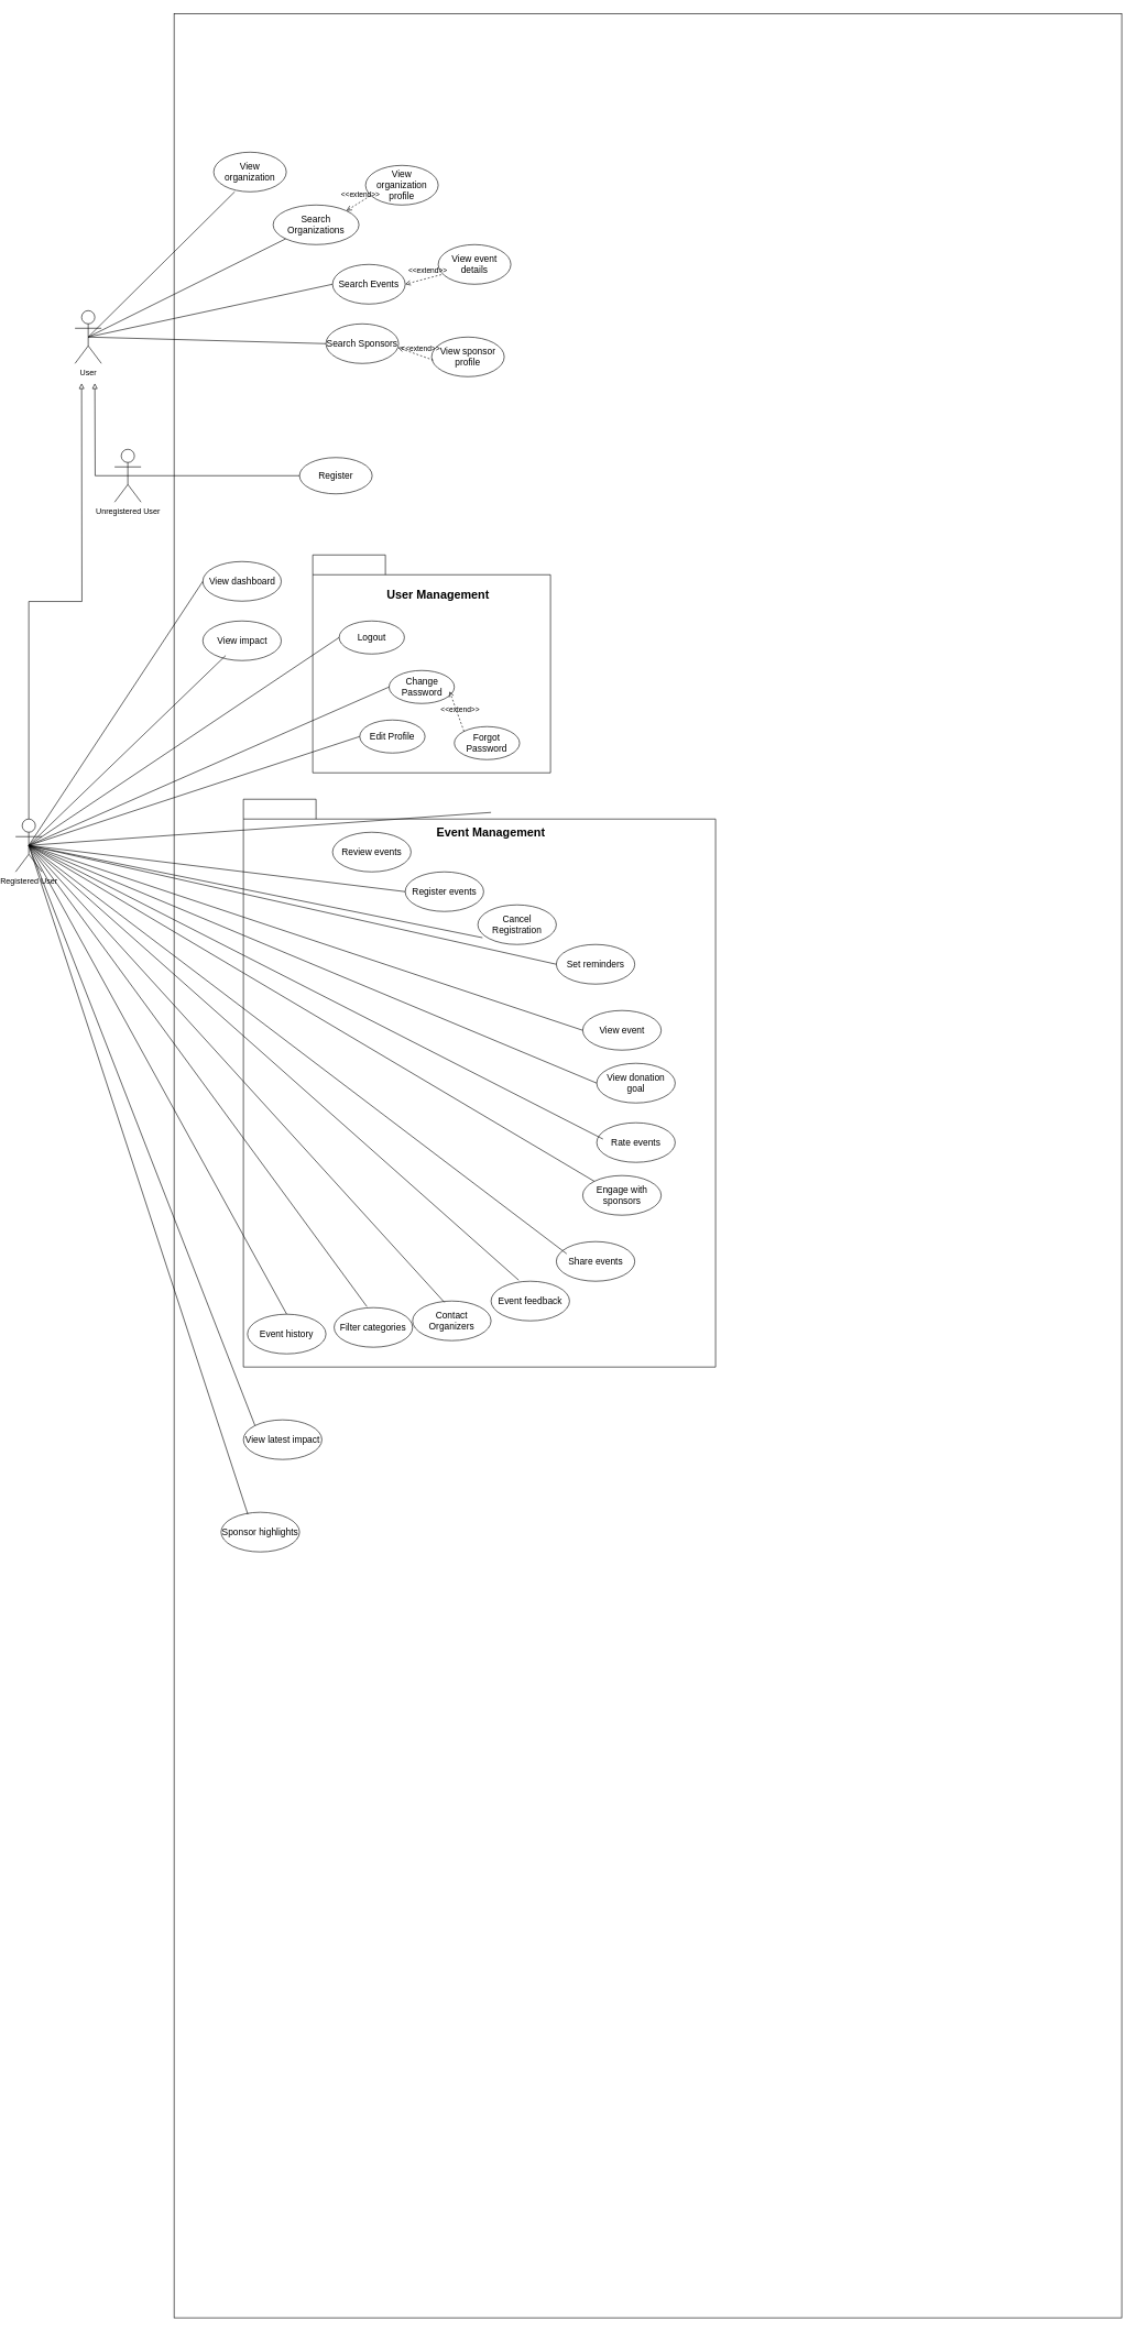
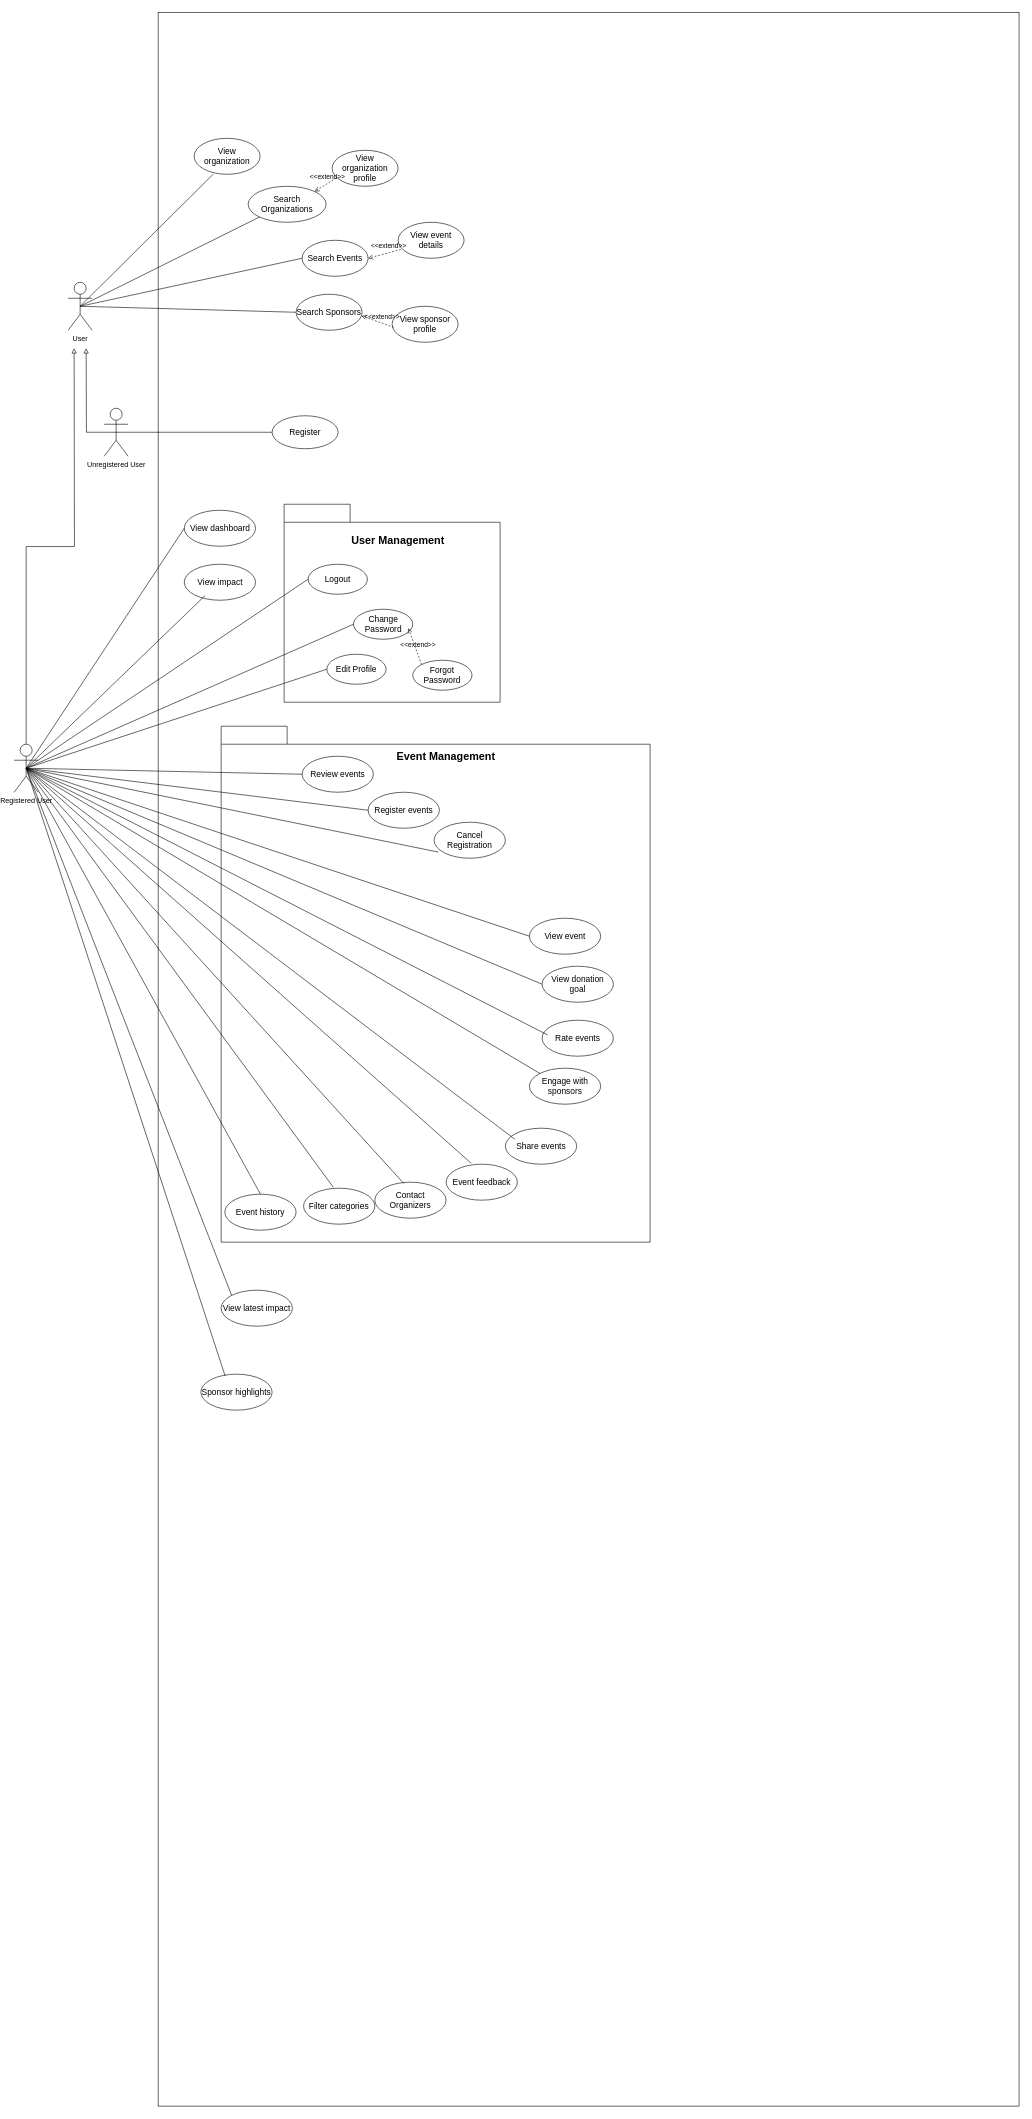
- <mxCell id="55" value="" style="endArrow=none;html=1;rounded=0;exitX=0.5;exitY=0.5;exitDx=0;exitDy=0;exitPerimeter=0;" edge="1" parent="1" source="23" target="52"><mxGeometry width="50" height="50" relative="1" as="geometry"><mxPoint x="-20" y="1648" as="sourcePoint" /><mxPoint x="278" y="1360" as="targetPoint" /></mxGeometry></mxCell>
+ <mxCell id="55" value="" style="endArrow=none;html=1;rounded=0;entryX=0;entryY=0.5;entryDx=0;entryDy=0;exitX=0.5;exitY=0.5;exitDx=0;exitDy=0;exitPerimeter=0;" edge="1" parent="1" source="23" target="41"><mxGeometry width="50" height="50" relative="1" as="geometry"><mxPoint x="-20" y="1648" as="sourcePoint" /><mxPoint x="278" y="1360" as="targetPoint" /></mxGeometry></mxCell>
- <mxCell id="58" value="" style="endArrow=none;html=1;rounded=0;entryX=0;entryY=0.5;entryDx=0;entryDy=0;exitX=0.5;exitY=0.5;exitDx=0;exitDy=0;exitPerimeter=0;" edge="1" parent="1" source="23" target="36"><mxGeometry width="50" height="50" relative="1" as="geometry"><mxPoint x="10" y="1400" as="sourcePoint" /><mxPoint x="697" y="1540" as="targetPoint" /></mxGeometry></mxCell>
- <mxCell id="36" value="&lt;font style=&quot;font-size: 14px;&quot;&gt;Set reminders&lt;/font&gt;" style="ellipse;whiteSpace=wrap;html=1;" vertex="1" parent="1"><mxGeometry x="838.82" y="1430" width="118.82" height="60" as="geometry" /></mxCell>
